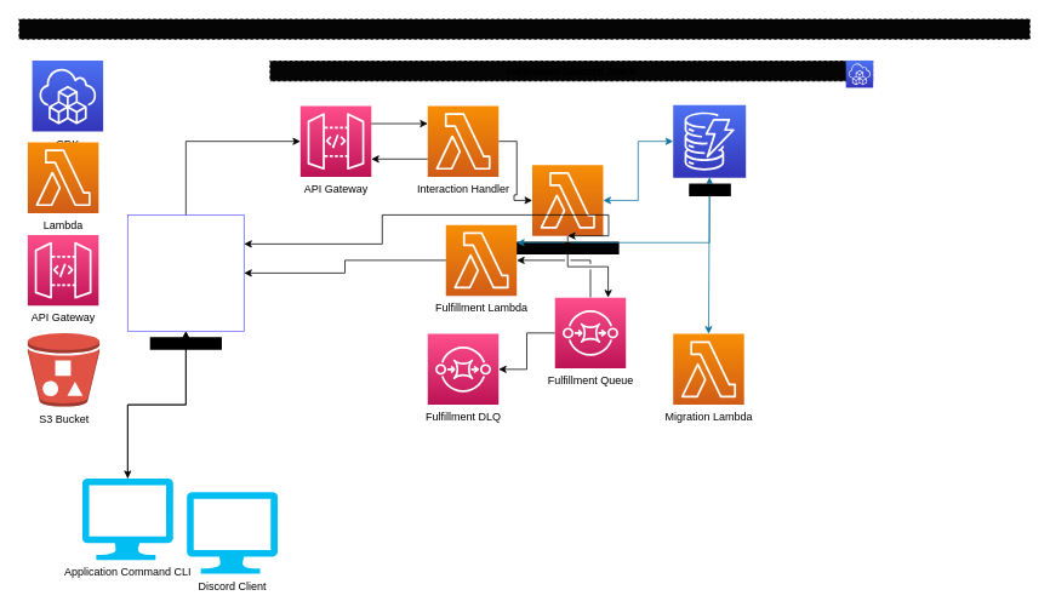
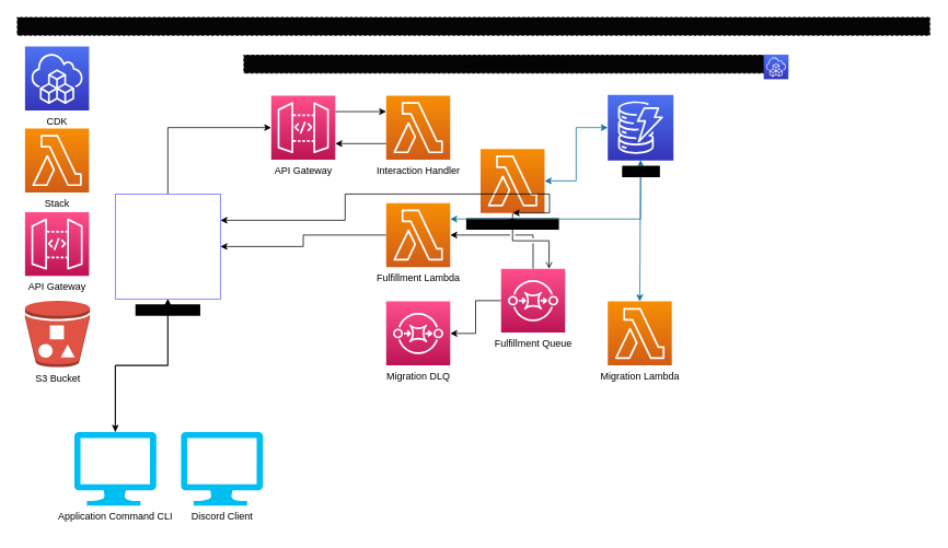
- <mxCell id="8" value="Halloween Discord Stack" style="swimlane;dashed=1;strokeWidth=1;swimlaneFillColor=none;fillColor=#050505;strokeColor=#FFFFFF;rounded=0;" parent="2" vertex="1"><mxGeometry x="276" y="46" width="664" height="440" as="geometry"><mxRectangle x="410" y="210" width="180" height="23" as="alternateBounds" /></mxGeometry></mxCell>
+ <mxCell id="8" value="Lambda Discord Stack" style="swimlane;dashed=1;strokeWidth=1;swimlaneFillColor=none;fillColor=#050505;strokeColor=#FFFFFF;rounded=0;" parent="2" vertex="1"><mxGeometry x="276" y="46" width="664" height="440" as="geometry"><mxRectangle x="410" y="210" width="180" height="23" as="alternateBounds" /></mxGeometry></mxCell>
- <mxCell id="4" value="CDK" style="sketch=0;points=[[0,0,0],[0.25,0,0],[0.5,0,0],[0.75,0,0],[1,0,0],[0,1,0],[0.25,1,0],[0.5,1,0],[0.75,1,0],[1,1,0],[0,0.25,0],[0,0.5,0],[0,0.75,0],[1,0.25,0],[1,0.5,0],[1,0.75,0]];outlineConnect=0;fontColor=default;gradientColor=#4D72F3;gradientDirection=north;fillColor=#3334B9;strokeColor=#ffffff;dashed=0;verticalLabelPosition=bottom;verticalAlign=top;align=center;html=1;fontSize=12;fontStyle=0;aspect=fixed;shape=mxgraph.aws4.resourceIcon;resIcon=mxgraph.aws4.cloud_development_kit;labelBackgroundColor=none;rounded=0;" parent="2" vertex="1"><mxGeometry x="15" y="46" width="78" height="78" as="geometry" /></mxCell>
+ <mxCell id="4" value="CDK" style="sketch=0;points=[[0,0,0],[0.25,0,0],[0.5,0,0],[0.75,0,0],[1,0,0],[0,1,0],[0.25,1,0],[0.5,1,0],[0.75,1,0],[1,1,0],[0,0.25,0],[0,0.5,0],[0,0.75,0],[1,0.25,0],[1,0.5,0],[1,0.75,0]];outlineConnect=0;fontColor=default;gradientColor=#4D72F3;gradientDirection=north;fillColor=#3334B9;strokeColor=#ffffff;dashed=0;verticalLabelPosition=bottom;verticalAlign=top;align=center;html=1;fontSize=12;fontStyle=0;aspect=fixed;shape=mxgraph.aws4.resourceIcon;resIcon=mxgraph.aws4.cloud_development_kit;labelBackgroundColor=none;rounded=0;" parent="2" vertex="1"><mxGeometry x="10" y="36" width="78" height="78" as="geometry" /></mxCell>
- <mxCell id="9" style="edgeStyle=orthogonalEdgeStyle;orthogonalLoop=1;jettySize=auto;html=1;rounded=0;" parent="8" source="10" target="16" edge="1"><mxGeometry relative="1" as="geometry" /></mxCell>
- <mxCell id="5" value="Lambda" style="sketch=0;points=[[0,0,0],[0.25,0,0],[0.5,0,0],[0.75,0,0],[1,0,0],[0,1,0],[0.25,1,0],[0.5,1,0],[0.75,1,0],[1,1,0],[0,0.25,0],[0,0.5,0],[0,0.75,0],[1,0.25,0],[1,0.5,0],[1,0.75,0]];outlineConnect=0;fontColor=default;gradientColor=#F78E04;gradientDirection=north;fillColor=#D05C17;strokeColor=#ffffff;dashed=0;verticalLabelPosition=bottom;verticalAlign=top;align=center;html=1;fontSize=12;fontStyle=0;aspect=fixed;shape=mxgraph.aws4.resourceIcon;resIcon=mxgraph.aws4.lambda;labelBackgroundColor=none;rounded=0;" parent="2" vertex="1"><mxGeometry x="10" y="136" width="78" height="78" as="geometry" /></mxCell>
+ <mxCell id="5" value="Stack" style="sketch=0;points=[[0,0,0],[0.25,0,0],[0.5,0,0],[0.75,0,0],[1,0,0],[0,1,0],[0.25,1,0],[0.5,1,0],[0.75,1,0],[1,1,0],[0,0.25,0],[0,0.5,0],[0,0.75,0],[1,0.25,0],[1,0.5,0],[1,0.75,0]];outlineConnect=0;fontColor=default;gradientColor=#F78E04;gradientDirection=north;fillColor=#D05C17;strokeColor=#ffffff;dashed=0;verticalLabelPosition=bottom;verticalAlign=top;align=center;html=1;fontSize=12;fontStyle=0;aspect=fixed;shape=mxgraph.aws4.resourceIcon;resIcon=mxgraph.aws4.lambda;labelBackgroundColor=none;rounded=0;" parent="2" vertex="1"><mxGeometry x="10" y="136" width="78" height="78" as="geometry" /></mxCell>
- <mxCell id="20" value="Fulfillment Lambda" style="sketch=0;points=[[0,0,0],[0.25,0,0],[0.5,0,0],[0.75,0,0],[1,0,0],[0,1,0],[0.25,1,0],[0.5,1,0],[0.75,1,0],[1,1,0],[0,0.25,0],[0,0.5,0],[0,0.75,0],[1,0.25,0],[1,0.5,0],[1,0.75,0]];outlineConnect=0;fontColor=default;gradientColor=#F78E04;gradientDirection=north;fillColor=#D05C17;strokeColor=#ffffff;dashed=0;verticalLabelPosition=bottom;verticalAlign=top;align=center;html=1;fontSize=12;fontStyle=0;aspect=fixed;shape=mxgraph.aws4.resourceIcon;resIcon=mxgraph.aws4.lambda;labelBackgroundColor=default;rounded=0;" parent="8" vertex="1"><mxGeometry x="194" y="181" width="78" height="78" as="geometry" /></mxCell>
+ <mxCell id="20" value="Fulfillment Lambda" style="sketch=0;points=[[0,0,0],[0.25,0,0],[0.5,0,0],[0.75,0,0],[1,0,0],[0,1,0],[0.25,1,0],[0.5,1,0],[0.75,1,0],[1,1,0],[0,0.25,0],[0,0.5,0],[0,0.75,0],[1,0.25,0],[1,0.5,0],[1,0.75,0]];outlineConnect=0;fontColor=default;gradientColor=#F78E04;gradientDirection=north;fillColor=#D05C17;strokeColor=#ffffff;dashed=0;verticalLabelPosition=bottom;verticalAlign=top;align=center;html=1;fontSize=12;fontStyle=0;aspect=fixed;shape=mxgraph.aws4.resourceIcon;resIcon=mxgraph.aws4.lambda;labelBackgroundColor=default;rounded=0;" parent="8" vertex="1"><mxGeometry x="174" y="181" width="78" height="78" as="geometry" /></mxCell>
- <mxCell id="14" style="edgeStyle=orthogonalEdgeStyle;rounded=0;jumpStyle=gap;orthogonalLoop=1;jettySize=auto;html=1;entryX=0.75;entryY=0;entryDx=0;entryDy=0;entryPerimeter=0;fontColor=none;" edge="1" parent="8" source="16" target="25"><mxGeometry relative="1" as="geometry" /></mxCell>
+ <mxCell id="14" style="edgeStyle=orthogonalEdgeStyle;rounded=0;jumpStyle=gap;orthogonalLoop=1;jettySize=auto;html=1;entryX=0.75;entryY=0;entryDx=0;entryDy=0;entryPerimeter=0;fontColor=none;endArrow=open;" edge="1" parent="8" source="16" target="25"><mxGeometry relative="1" as="geometry" /></mxCell>
- <mxCell id="26" value="Fulfillment DLQ" style="sketch=0;points=[[0,0,0],[0.25,0,0],[0.5,0,0],[0.75,0,0],[1,0,0],[0,1,0],[0.25,1,0],[0.5,1,0],[0.75,1,0],[1,1,0],[0,0.25,0],[0,0.5,0],[0,0.75,0],[1,0.25,0],[1,0.5,0],[1,0.75,0]];outlineConnect=0;fontColor=default;gradientColor=#FF4F8B;gradientDirection=north;fillColor=#BC1356;strokeColor=#ffffff;dashed=0;verticalLabelPosition=bottom;verticalAlign=top;align=center;html=1;fontSize=12;fontStyle=0;aspect=fixed;shape=mxgraph.aws4.resourceIcon;resIcon=mxgraph.aws4.sqs;labelBackgroundColor=default;rounded=0;" parent="8" vertex="1"><mxGeometry x="174" y="301" width="78" height="78" as="geometry" /></mxCell>
+ <mxCell id="26" value="Migration DLQ" style="sketch=0;points=[[0,0,0],[0.25,0,0],[0.5,0,0],[0.75,0,0],[1,0,0],[0,1,0],[0.25,1,0],[0.5,1,0],[0.75,1,0],[1,1,0],[0,0.25,0],[0,0.5,0],[0,0.75,0],[1,0.25,0],[1,0.5,0],[1,0.75,0]];outlineConnect=0;fontColor=default;gradientColor=#FF4F8B;gradientDirection=north;fillColor=#BC1356;strokeColor=#ffffff;dashed=0;verticalLabelPosition=bottom;verticalAlign=top;align=center;html=1;fontSize=12;fontStyle=0;aspect=fixed;shape=mxgraph.aws4.resourceIcon;resIcon=mxgraph.aws4.sqs;labelBackgroundColor=default;rounded=0;" parent="8" vertex="1"><mxGeometry x="174" y="301" width="78" height="78" as="geometry" /></mxCell>
- <mxCell id="31" value="Discord Client" style="verticalLabelPosition=bottom;html=1;verticalAlign=top;align=center;strokeColor=none;fillColor=#00BEF2;shape=mxgraph.azure.computer;pointerEvents=1;fontColor=default;labelBackgroundColor=none;rounded=0;" parent="2" vertex="1"><mxGeometry x="185" y="521" width="100" height="90" as="geometry" /></mxCell>
+ <mxCell id="31" value="Discord Client" style="verticalLabelPosition=bottom;html=1;verticalAlign=top;align=center;strokeColor=none;fillColor=#00BEF2;shape=mxgraph.azure.computer;pointerEvents=1;fontColor=default;labelBackgroundColor=none;rounded=0;" parent="2" vertex="1"><mxGeometry x="200" y="506" width="100" height="90" as="geometry" /></mxCell>
